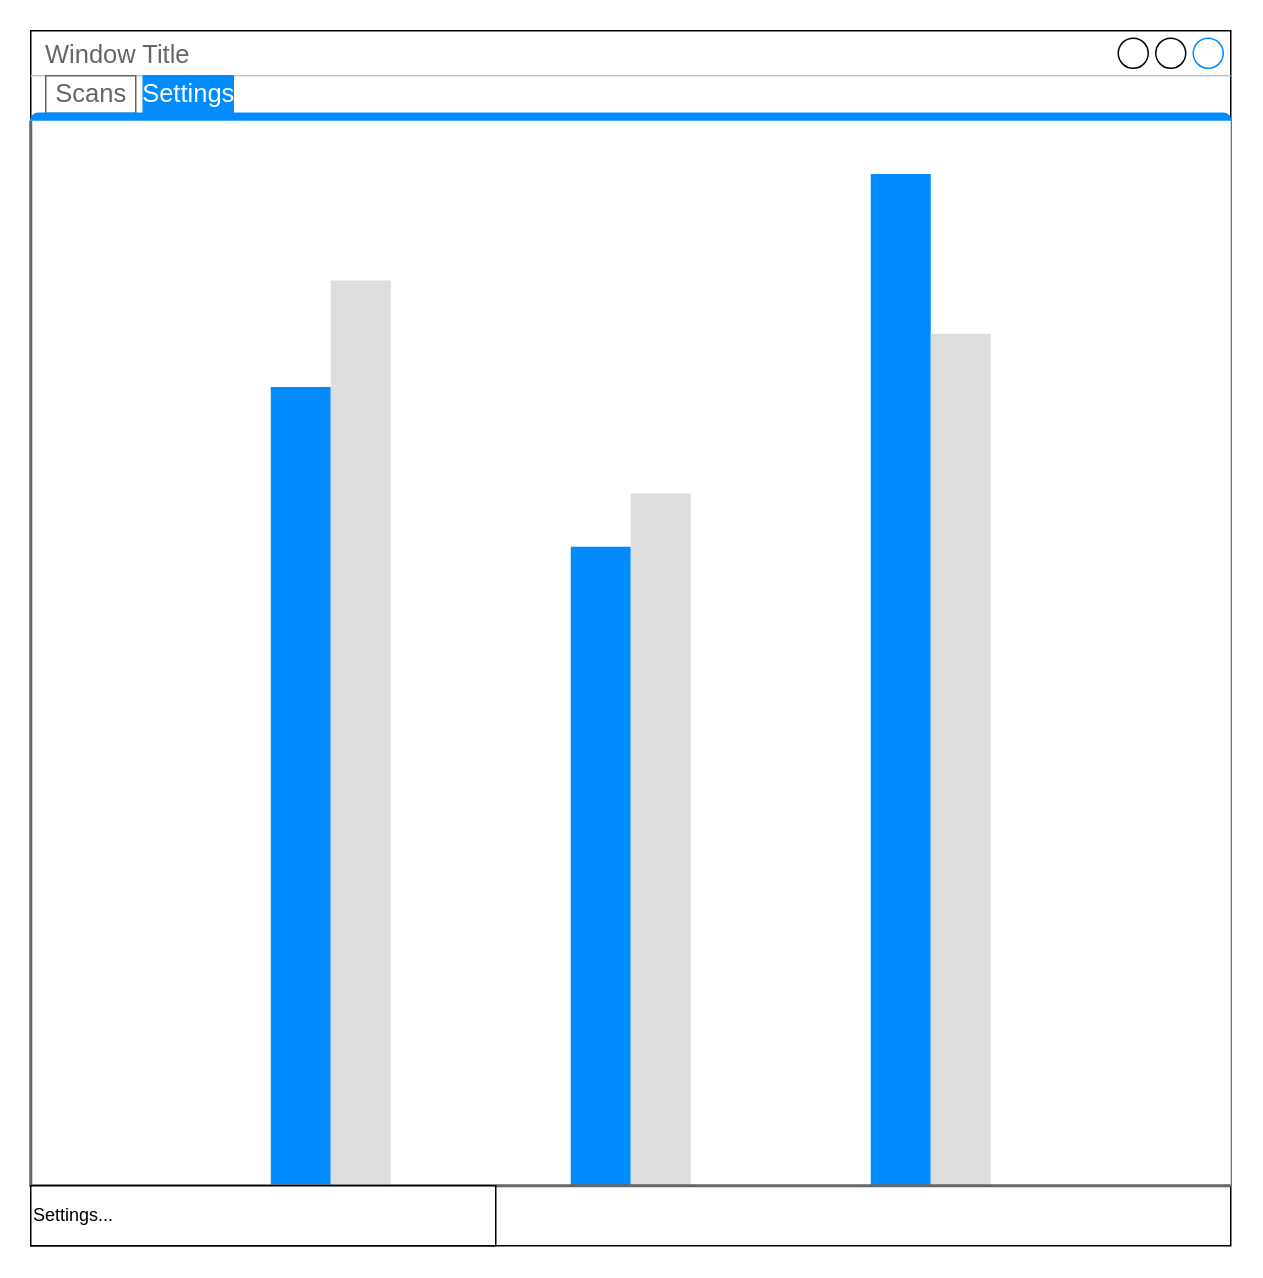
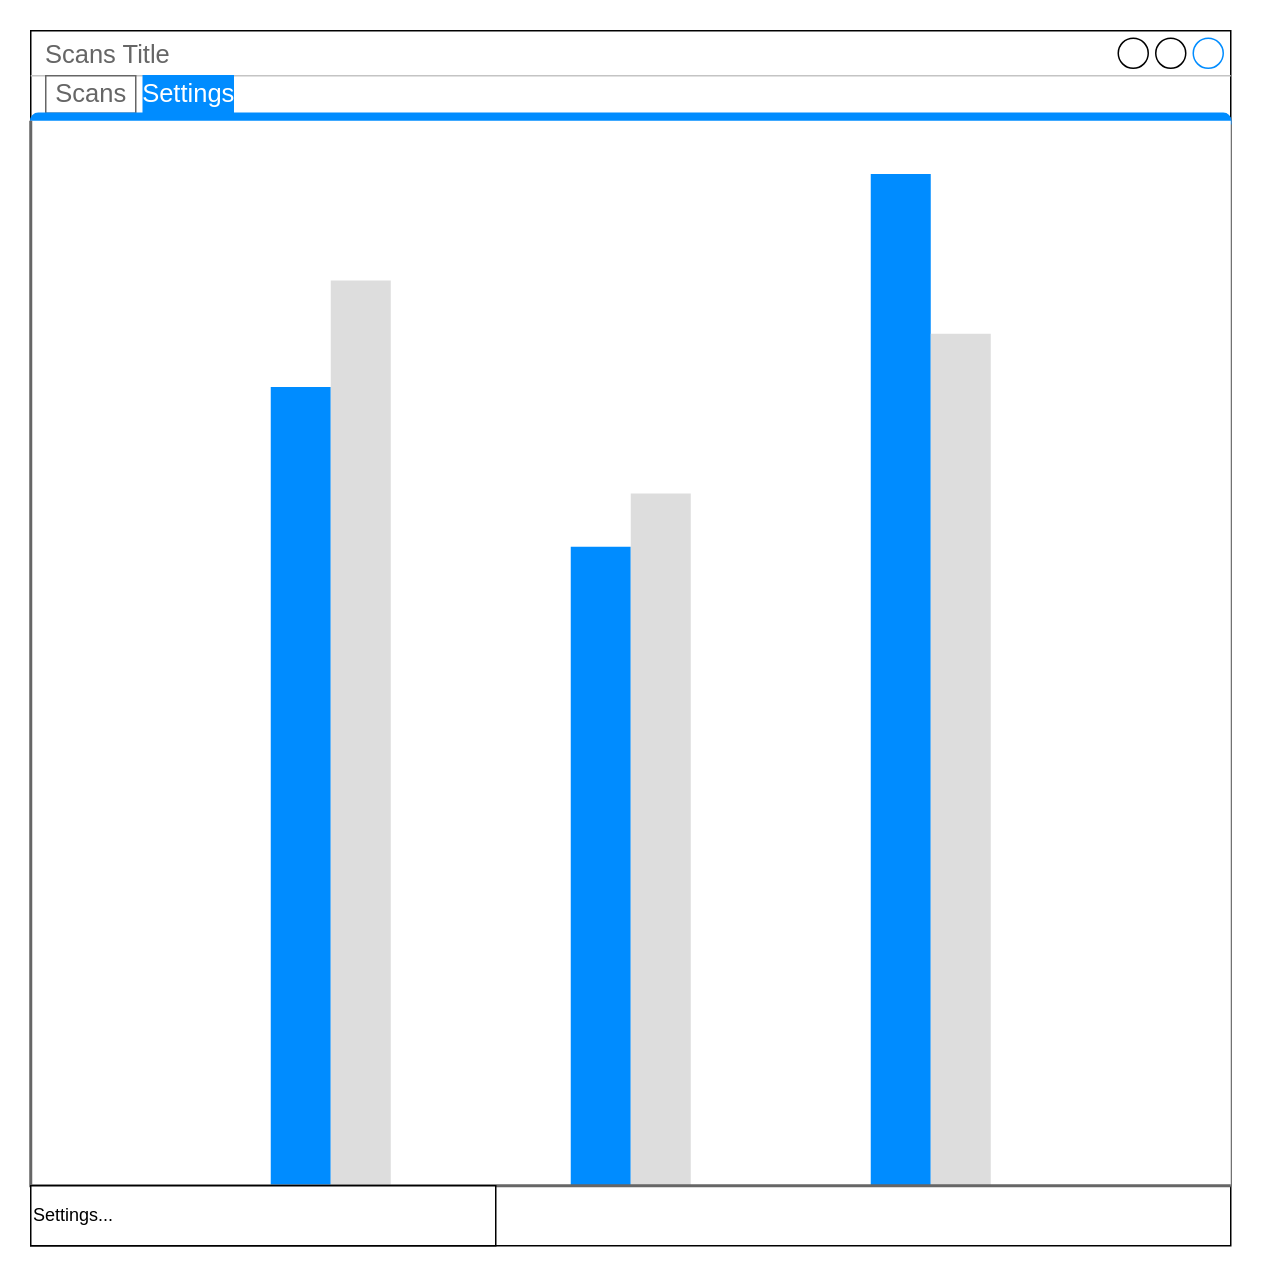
- <mxCell id="2" value="Window Title" style="strokeWidth=1;shadow=0;dashed=0;align=center;html=1;shape=mxgraph.mockup.containers.window;align=left;verticalAlign=top;spacingLeft=8;strokeColor2=#008cff;strokeColor3=#c4c4c4;fontColor=#666666;mainText=;fontSize=17;labelBackgroundColor=none;" vertex="1" parent="1"><mxGeometry x="20" y="20" width="800" height="810" as="geometry" /></mxCell>
+ <mxCell id="2" value="Scans Title" style="strokeWidth=1;shadow=0;dashed=0;align=center;html=1;shape=mxgraph.mockup.containers.window;align=left;verticalAlign=top;spacingLeft=8;strokeColor2=#008cff;strokeColor3=#c4c4c4;fontColor=#666666;mainText=;fontSize=17;labelBackgroundColor=none;" vertex="1" parent="1"><mxGeometry x="20" y="20" width="800" height="810" as="geometry" /></mxCell>
